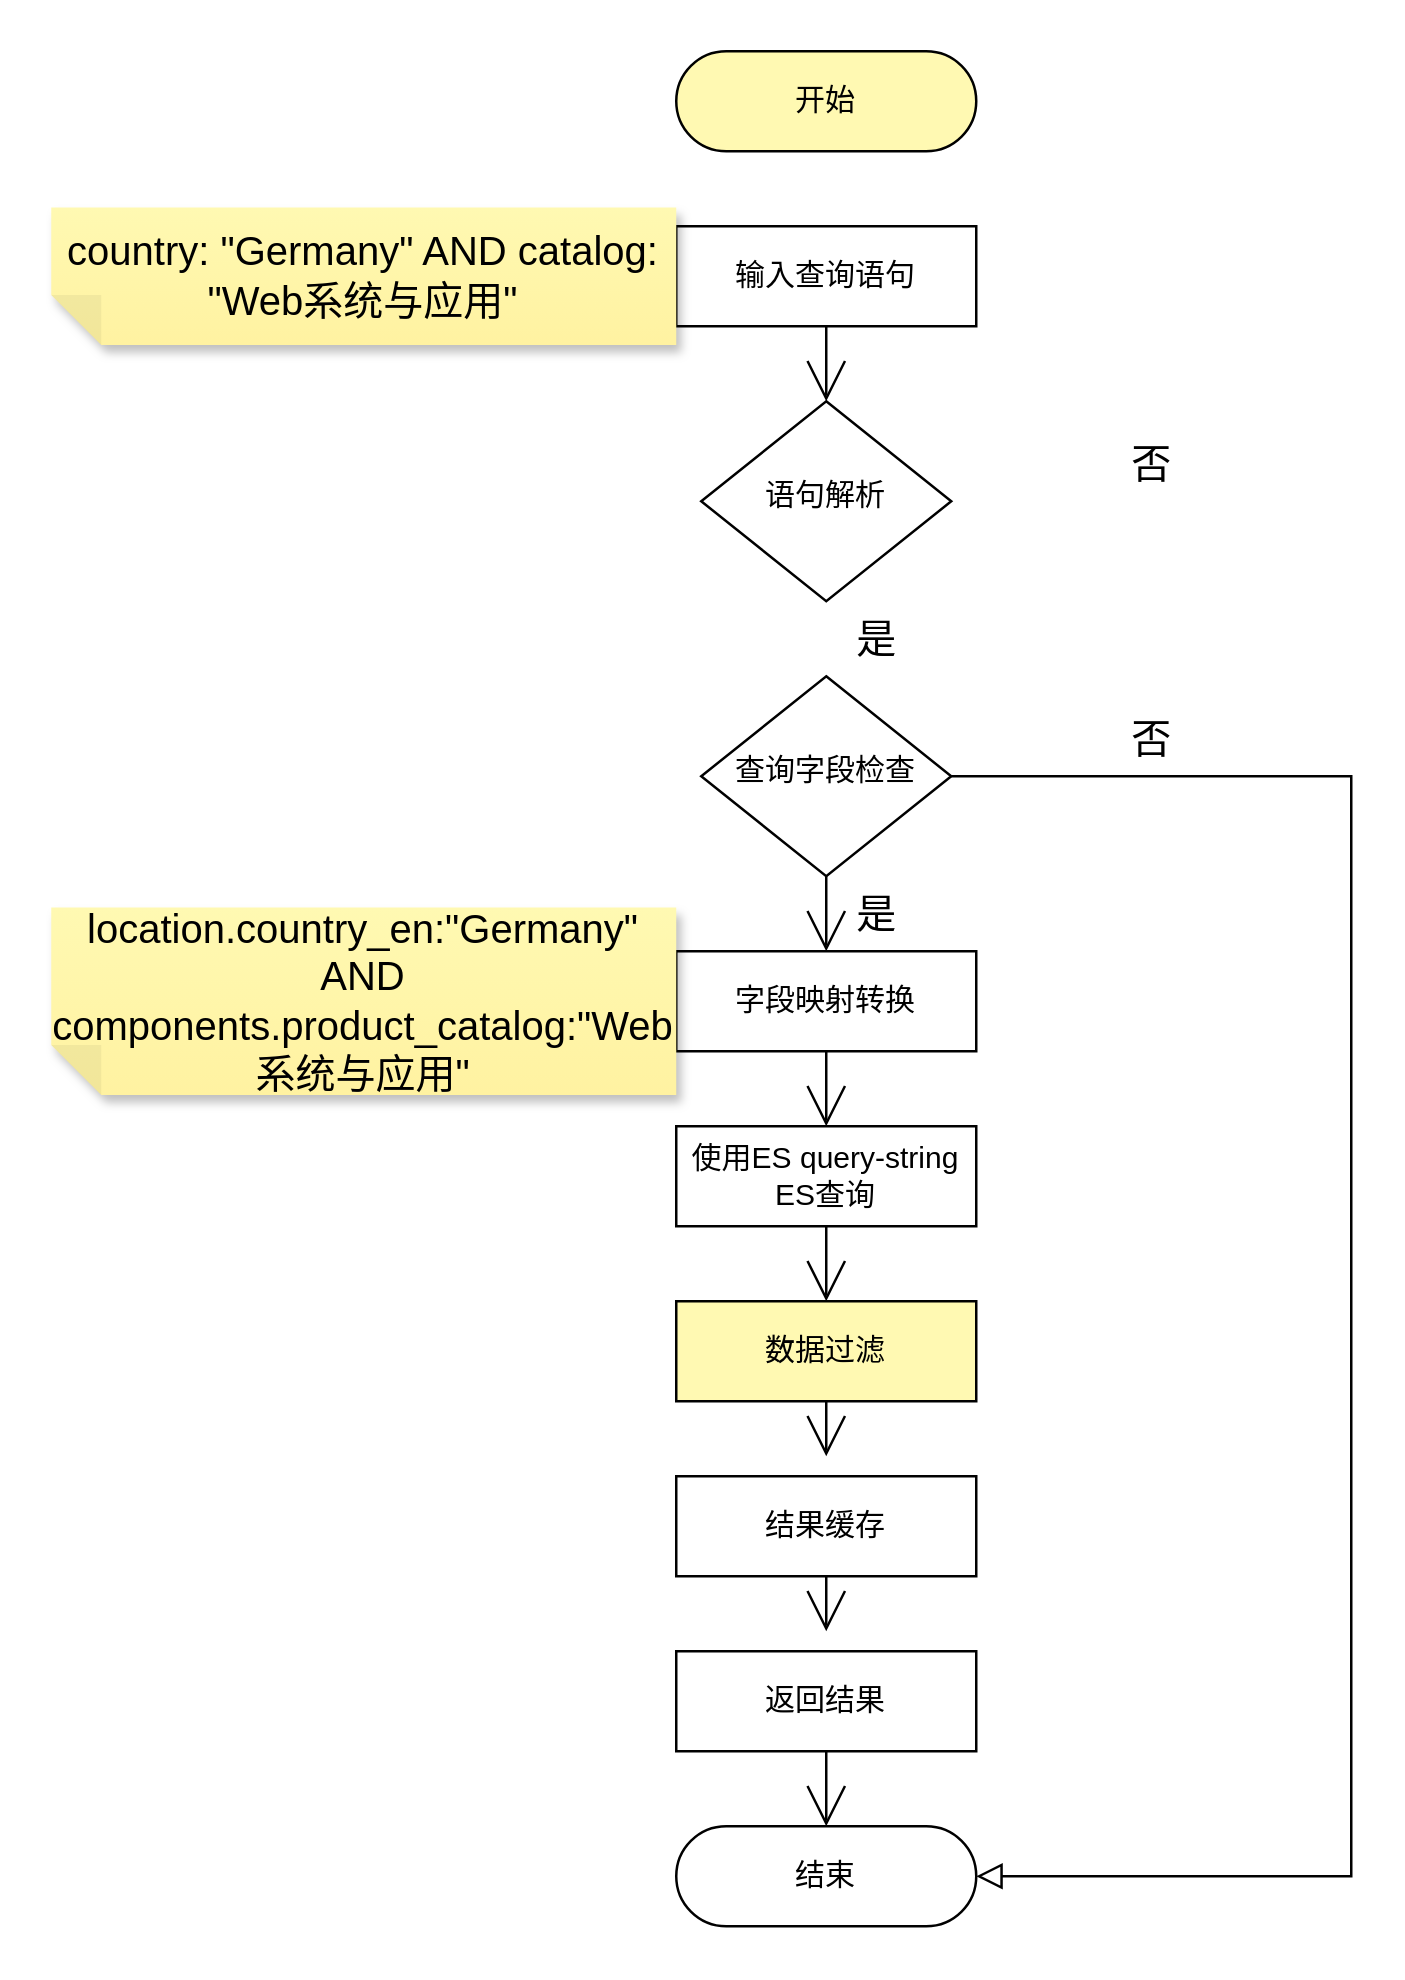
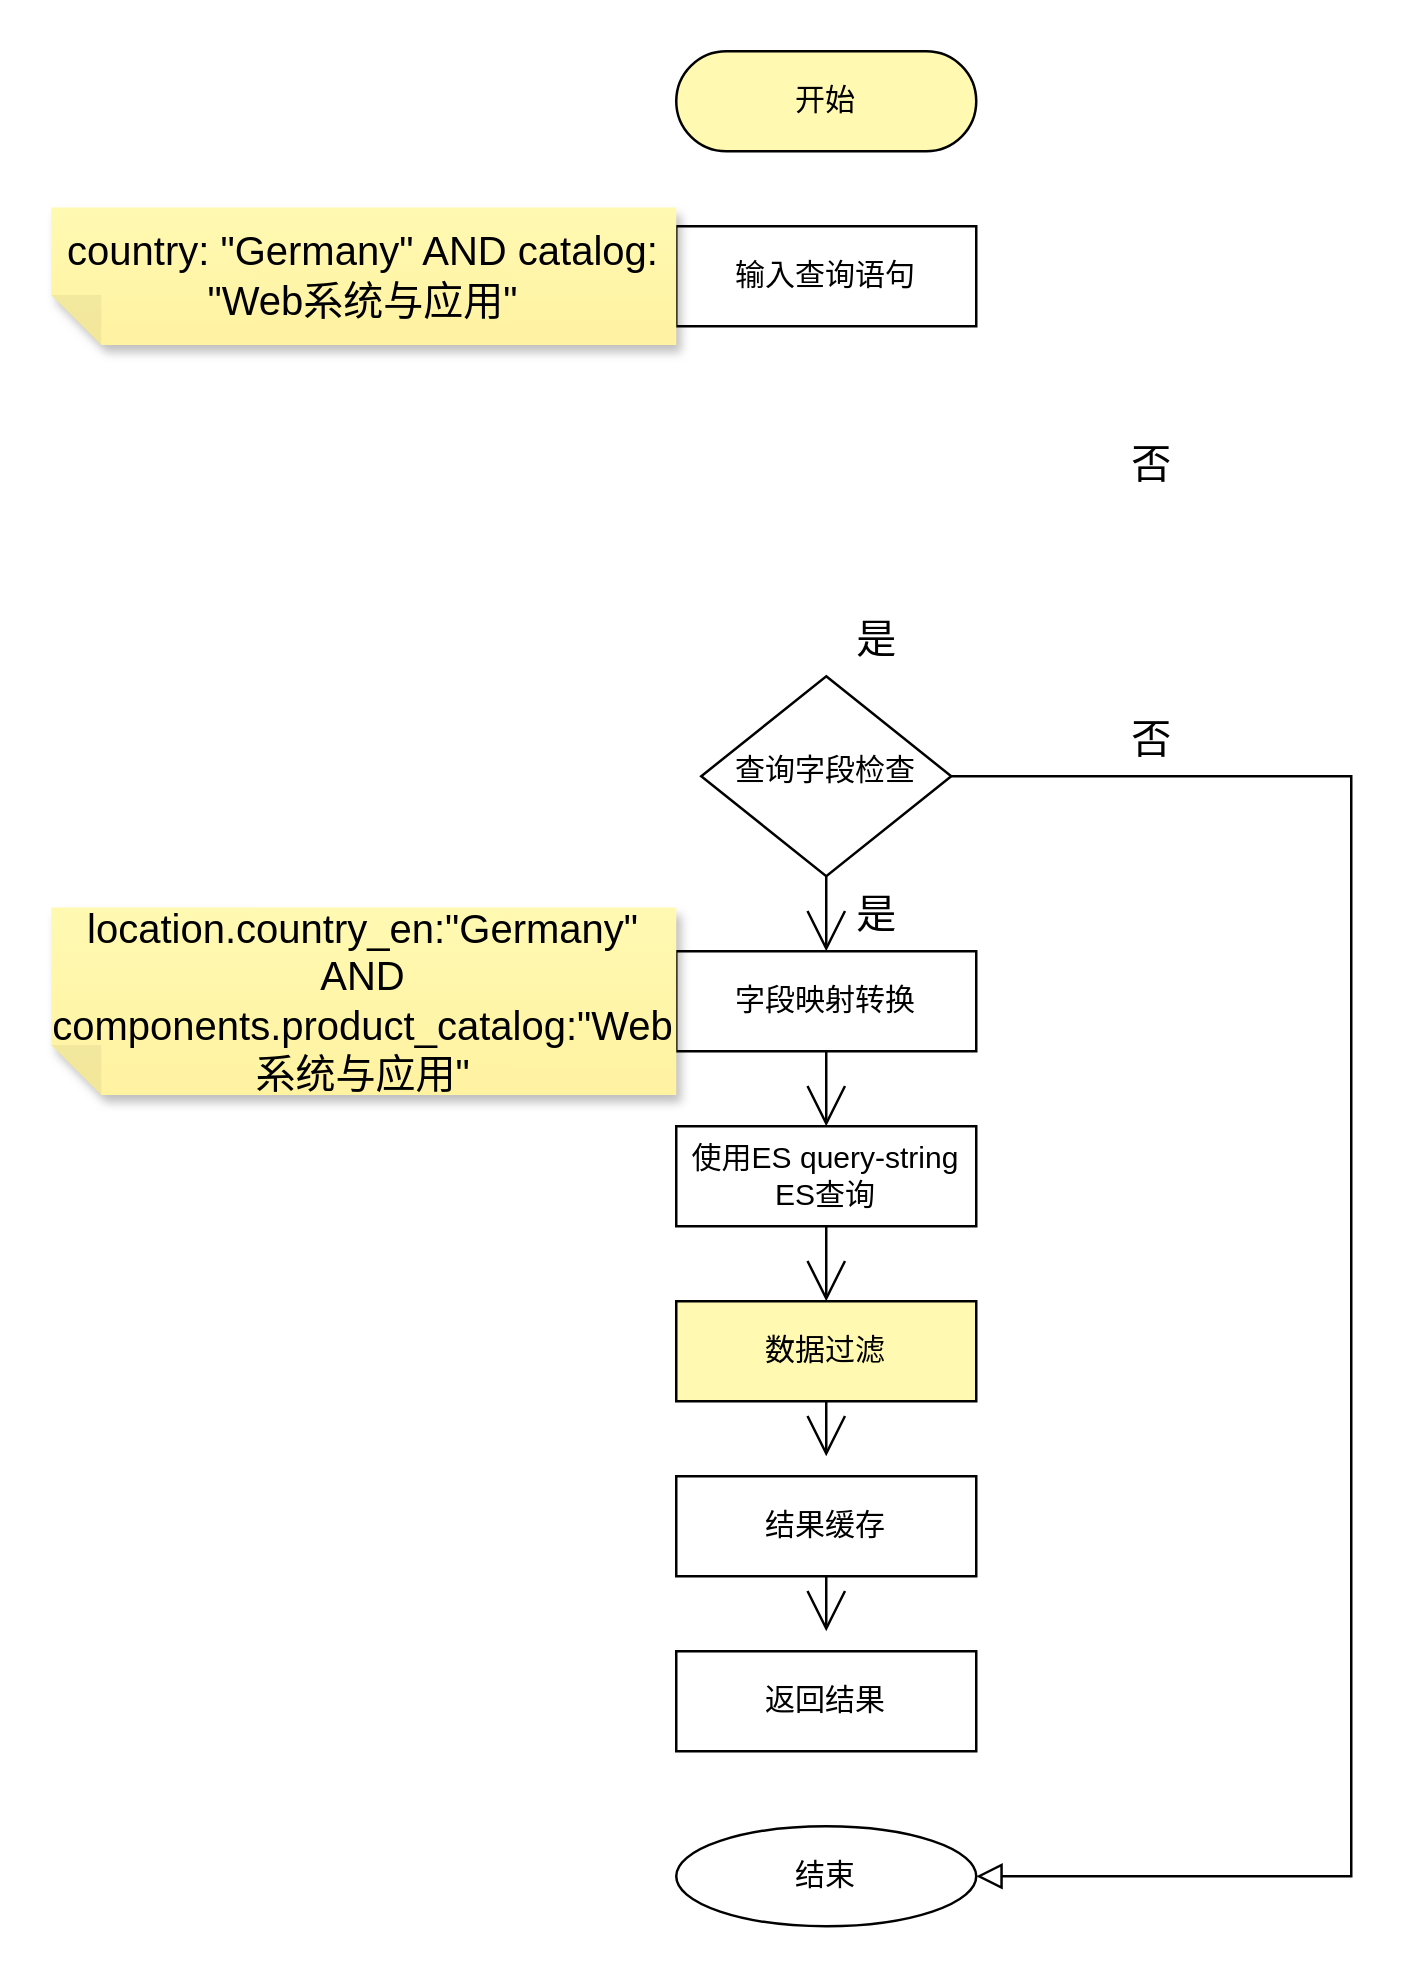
- <mxCell id="5" style="edgeStyle=none;curved=1;rounded=0;orthogonalLoop=1;jettySize=auto;html=1;exitX=0.5;exitY=1;exitDx=0;exitDy=0;entryX=0.5;entryY=0;entryDx=0;entryDy=0;fontSize=12;endArrow=open;startSize=14;endSize=14;sourcePerimeterSpacing=8;targetPerimeterSpacing=8;" edge="1" parent="1" source="6" target="3"><mxGeometry relative="1" as="geometry" /></mxCell>
- <mxCell id="3" value="语句解析" style="rhombus;whiteSpace=wrap;html=1;shadow=0;fontFamily=Helvetica;fontSize=12;align=center;strokeWidth=1;spacing=6;spacingTop=-4;" parent="1" vertex="1"><mxGeometry x="280" y="160" width="100" height="80" as="geometry" /></mxCell>
- <mxCell id="22" style="edgeStyle=none;curved=1;rounded=0;orthogonalLoop=1;jettySize=auto;html=1;exitX=0.5;exitY=1;exitDx=0;exitDy=0;entryX=0.5;entryY=0;entryDx=0;entryDy=0;fontSize=12;endArrow=open;startSize=14;endSize=14;sourcePerimeterSpacing=8;targetPerimeterSpacing=8;" edge="1" parent="1" source="23" target="4"><mxGeometry relative="1" as="geometry" /></mxCell>
- <mxCell id="4" value="结束" style="rounded=1;whiteSpace=wrap;html=1;fontSize=12;glass=0;strokeWidth=1;shadow=0;arcSize=50;" parent="1" vertex="1"><mxGeometry x="270" y="730" width="120" height="40" as="geometry" /></mxCell>
+ <mxCell id="4" value="结束" style="ellipse;whiteSpace=wrap;html=1;fontSize=12;glass=0;strokeWidth=1;shadow=0;arcSize=50;" parent="1" vertex="1"><mxGeometry x="270" y="730" width="120" height="40" as="geometry" /></mxCell>
